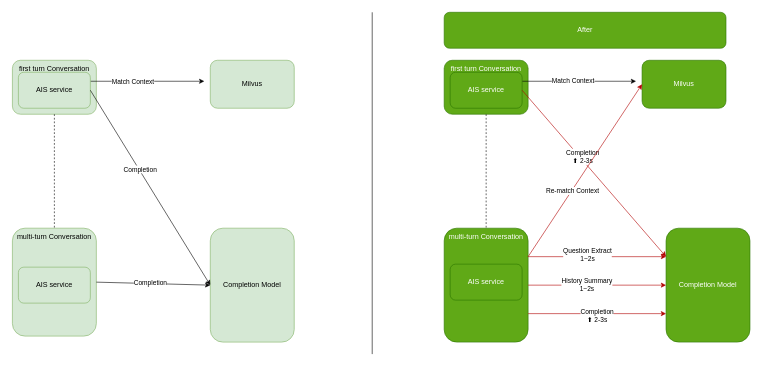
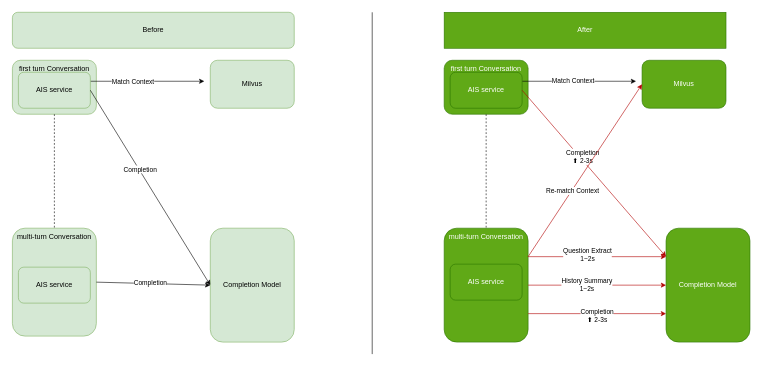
+ <mxCell id="7" value="Before" style="rounded=1;whiteSpace=wrap;html=1;fillColor=#d5e8d4;strokeColor=#82b366;" vertex="1" parent="1"><mxGeometry x="20" y="20" width="470" height="60" as="geometry" /></mxCell>
- <mxCell id="8" value="After" style="rounded=1;whiteSpace=wrap;html=1;fillColor=#60a917;fontColor=#ffffff;strokeColor=#2D7600;" vertex="1" parent="1"><mxGeometry x="740" y="20" width="470" height="60" as="geometry" /></mxCell>
+ <mxCell id="8" value="After" style="whiteSpace=wrap;html=1;fillColor=#60a917;fontColor=#ffffff;strokeColor=#2D7600;rounded=0;" vertex="1" parent="1"><mxGeometry x="740" y="20" width="470" height="60" as="geometry" /></mxCell>
